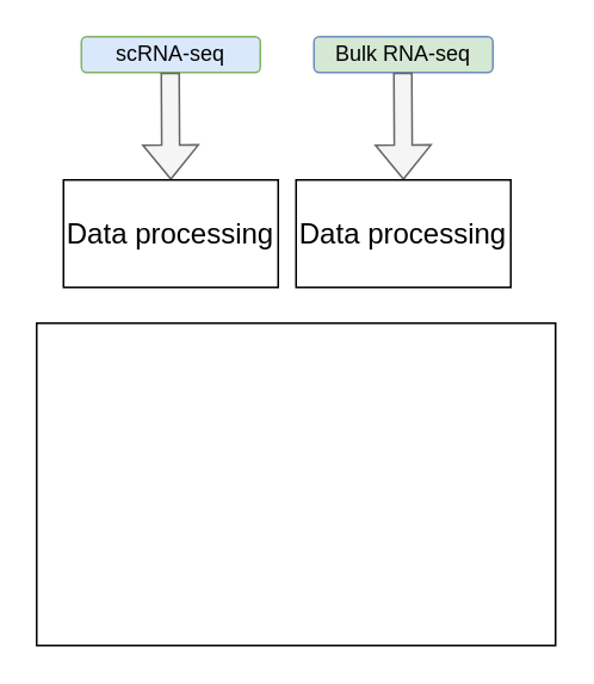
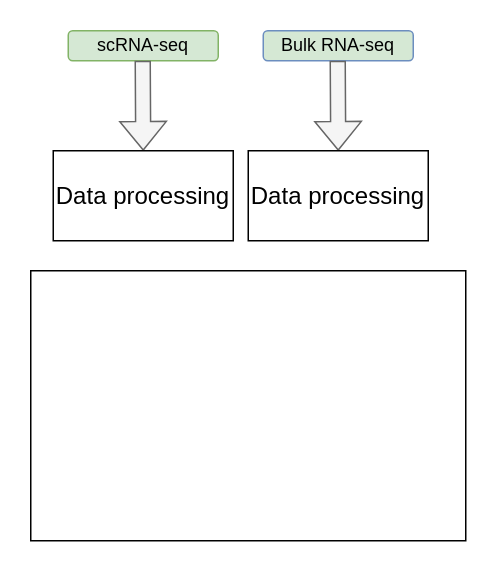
- <mxCell id="2" value="scRNA-seq" style="rounded=1;whiteSpace=wrap;html=1;fillColor=#dae8fc;strokeColor=#82b366;" parent="1" vertex="1"><mxGeometry x="45" y="20" width="100" height="20" as="geometry" /></mxCell>
+ <mxCell id="2" value="scRNA-seq" style="rounded=1;whiteSpace=wrap;html=1;fillColor=#d5e8d4;strokeColor=#82b366;" parent="1" vertex="1"><mxGeometry x="45" y="20" width="100" height="20" as="geometry" /></mxCell>
